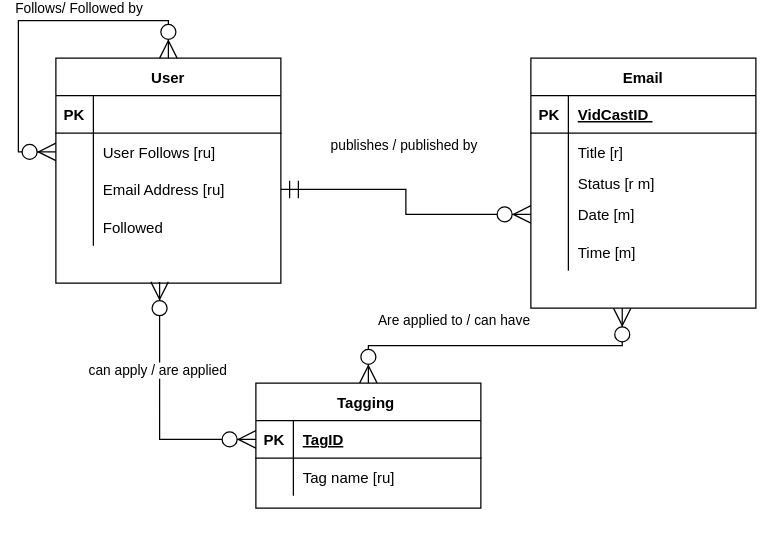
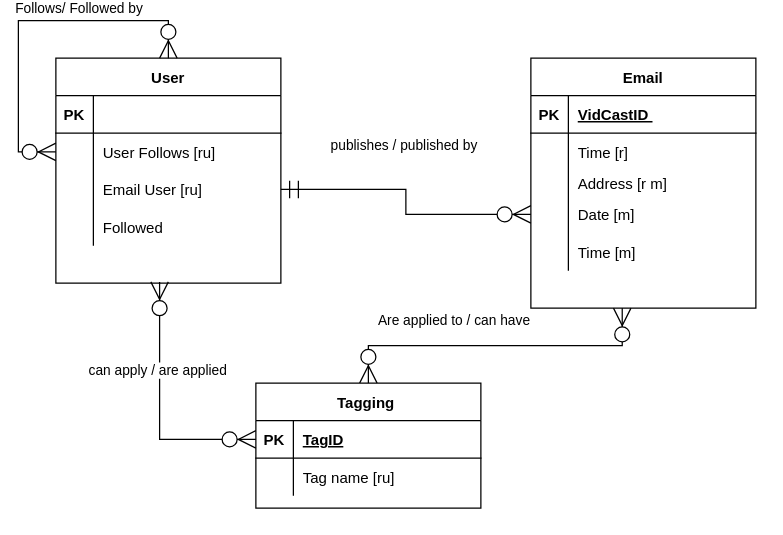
- <mxCell id="23" value="Title [r]" style="shape=partialRectangle;connectable=0;fillColor=none;top=0;left=0;bottom=0;right=0;align=left;spacingLeft=6;overflow=hidden;" vertex="1" parent="21"><mxGeometry x="30" width="150" height="30" as="geometry" /></mxCell>
+ <mxCell id="23" value="Time [r]" style="shape=partialRectangle;connectable=0;fillColor=none;top=0;left=0;bottom=0;right=0;align=left;spacingLeft=6;overflow=hidden;" vertex="1" parent="21"><mxGeometry x="30" width="150" height="30" as="geometry" /></mxCell>
- <mxCell id="26" value="Status [r m]" style="shape=partialRectangle;connectable=0;fillColor=none;top=0;left=0;bottom=0;right=0;align=left;spacingLeft=6;overflow=hidden;" vertex="1" parent="24"><mxGeometry x="30" width="150" height="20" as="geometry" /></mxCell>
+ <mxCell id="26" value="Address [r m]" style="shape=partialRectangle;connectable=0;fillColor=none;top=0;left=0;bottom=0;right=0;align=left;spacingLeft=6;overflow=hidden;" vertex="1" parent="24"><mxGeometry x="30" width="150" height="20" as="geometry" /></mxCell>
- <mxCell id="10" value="Email Address [ru]" style="shape=partialRectangle;connectable=0;fillColor=none;top=0;left=0;bottom=0;right=0;align=left;spacingLeft=6;overflow=hidden;" vertex="1" parent="8"><mxGeometry x="30" width="150" height="30" as="geometry" /></mxCell>
+ <mxCell id="10" value="Email User [ru]" style="shape=partialRectangle;connectable=0;fillColor=none;top=0;left=0;bottom=0;right=0;align=left;spacingLeft=6;overflow=hidden;" vertex="1" parent="8"><mxGeometry x="30" width="150" height="30" as="geometry" /></mxCell>
